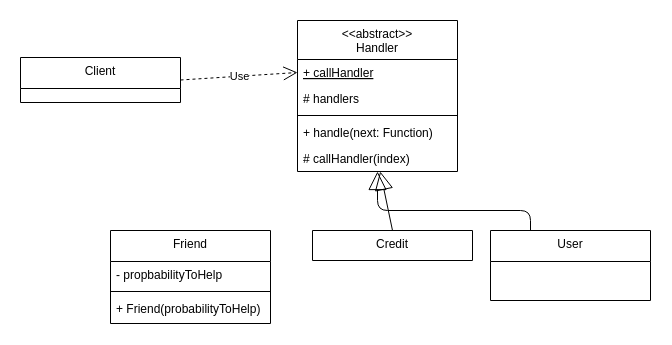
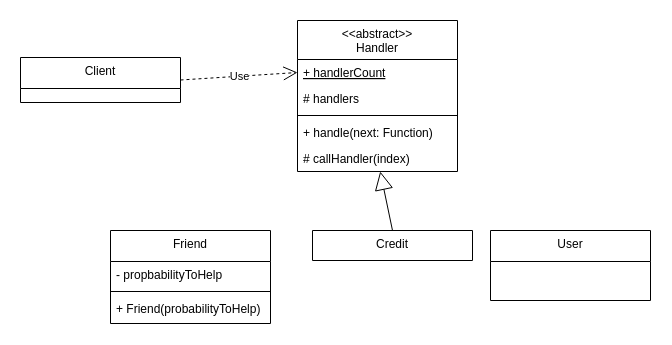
- <mxCell id="3" value="+ callHandler" style="text;align=left;verticalAlign=top;spacingLeft=4;spacingRight=4;overflow=hidden;rotatable=0;points=[[0,0.5],[1,0.5]];portConstraint=eastwest;fontStyle=4" parent="2" vertex="1"><mxGeometry y="39" width="160" height="26" as="geometry" /></mxCell>
+ <mxCell id="3" value="+ handlerCount" style="text;align=left;verticalAlign=top;spacingLeft=4;spacingRight=4;overflow=hidden;rotatable=0;points=[[0,0.5],[1,0.5]];portConstraint=eastwest;fontStyle=4" parent="2" vertex="1"><mxGeometry y="39" width="160" height="26" as="geometry" /></mxCell>
- <mxCell id="16" value="" style="endArrow=block;endSize=16;endFill=0;html=1;exitX=0.25;exitY=0;exitDx=0;exitDy=0;entryX=0.5;entryY=1.001;entryDx=0;entryDy=0;entryPerimeter=0;" edge="1" parent="1" source="8" target="7"><mxGeometry x="-0.125" width="160" relative="1" as="geometry"><mxPoint x="530" y="209" as="sourcePoint" /><mxPoint x="373" y="171" as="targetPoint" /><mxPoint as="offset" /><Array as="points"><mxPoint x="530" y="210" /><mxPoint x="377" y="210" /></Array></mxGeometry></mxCell>
